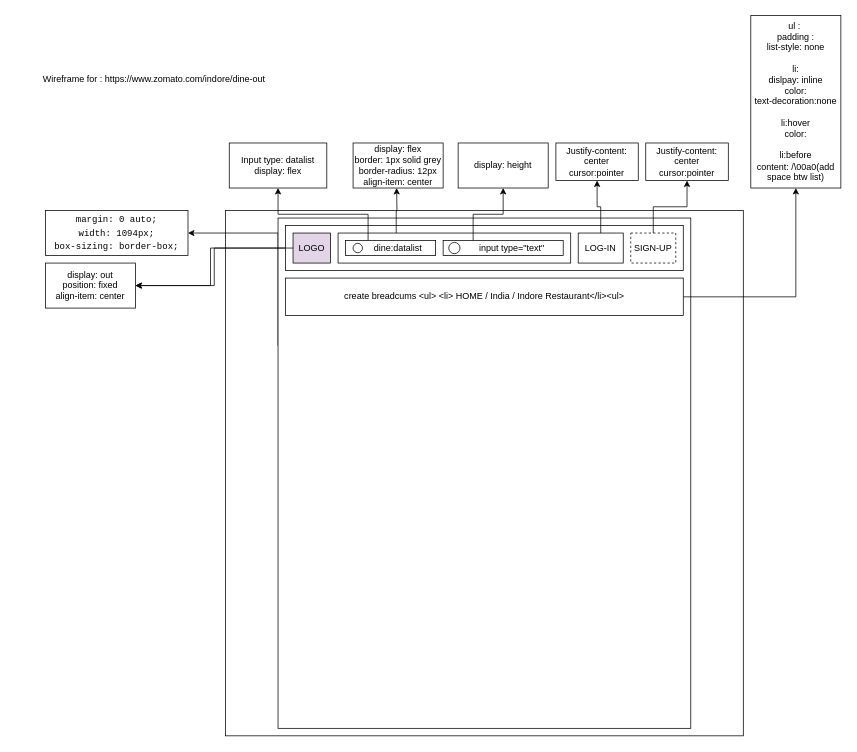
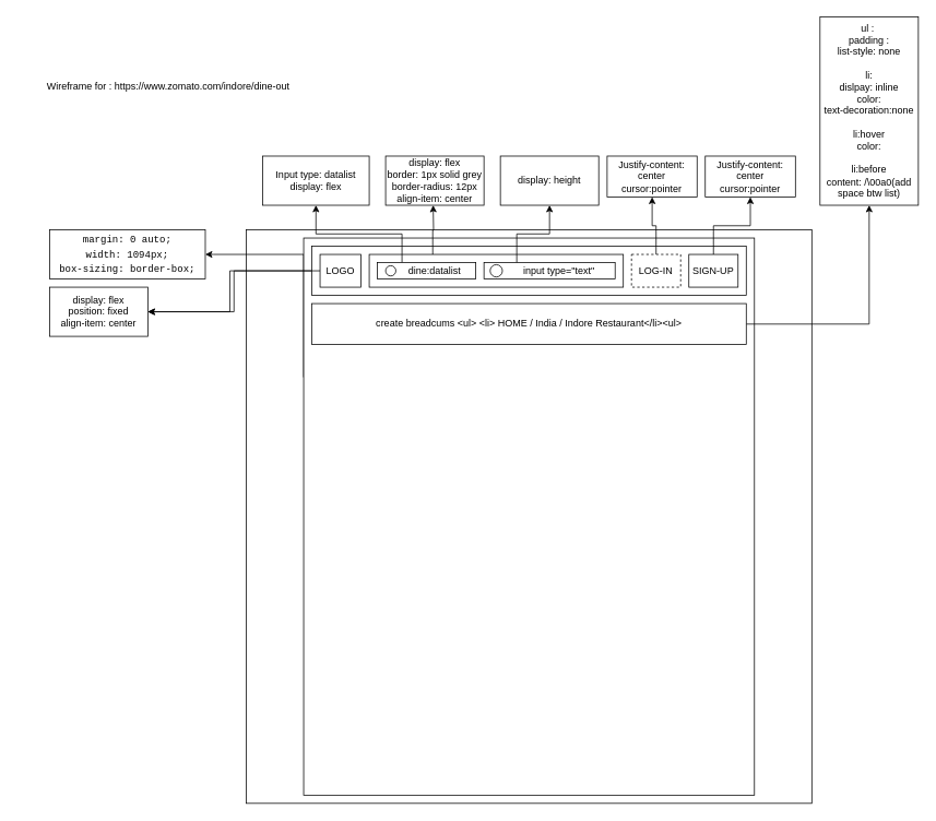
- <mxCell id="22" value="Input type: datalist&lt;br&gt;display: flex" style="rounded=0;whiteSpace=wrap;html=1;" vertex="1" parent="1"><mxGeometry x="305" y="190" width="130" height="60" as="geometry" /></mxCell>
+ <mxCell id="22" value="Input type: datalist&lt;br&gt;display: flex" style="rounded=0;whiteSpace=wrap;html=1;" vertex="1" parent="1"><mxGeometry x="320" y="190" width="130" height="60" as="geometry" /></mxCell>
- <mxCell id="11" value="LOGO" style="rounded=0;whiteSpace=wrap;html=1;fillColor=#e1d5e7;" vertex="1" parent="1"><mxGeometry x="390" y="310" width="50" height="40" as="geometry" /></mxCell>
+ <mxCell id="11" value="LOGO" style="rounded=0;whiteSpace=wrap;html=1;" vertex="1" parent="1"><mxGeometry x="390" y="310" width="50" height="40" as="geometry" /></mxCell>
- <mxCell id="15" value="LOG-IN" style="rounded=0;whiteSpace=wrap;html=1;" vertex="1" parent="1"><mxGeometry x="770" y="310" width="60" height="40" as="geometry" /></mxCell>
+ <mxCell id="15" value="LOG-IN" style="rounded=0;whiteSpace=wrap;html=1;dashed=1;" vertex="1" parent="1"><mxGeometry x="770" y="310" width="60" height="40" as="geometry" /></mxCell>
- <mxCell id="27" value="SIGN-UP" style="rounded=0;whiteSpace=wrap;html=1;dashed=1;" vertex="1" parent="1"><mxGeometry x="840" y="310" width="60" height="40" as="geometry" /></mxCell>
+ <mxCell id="27" value="SIGN-UP" style="rounded=0;whiteSpace=wrap;html=1;" vertex="1" parent="1"><mxGeometry x="840" y="310" width="60" height="40" as="geometry" /></mxCell>
- <mxCell id="9" value="display: out&lt;br&gt;position: fixed&lt;br&gt;align-item: center" style="whiteSpace=wrap;html=1;rounded=0;" vertex="1" parent="1"><mxGeometry x="60" y="350" width="120" height="60" as="geometry" /></mxCell>
+ <mxCell id="9" value="display: flex&lt;br&gt;position: fixed&lt;br&gt;align-item: center" style="whiteSpace=wrap;html=1;rounded=0;" vertex="1" parent="1"><mxGeometry x="60" y="350" width="120" height="60" as="geometry" /></mxCell>
